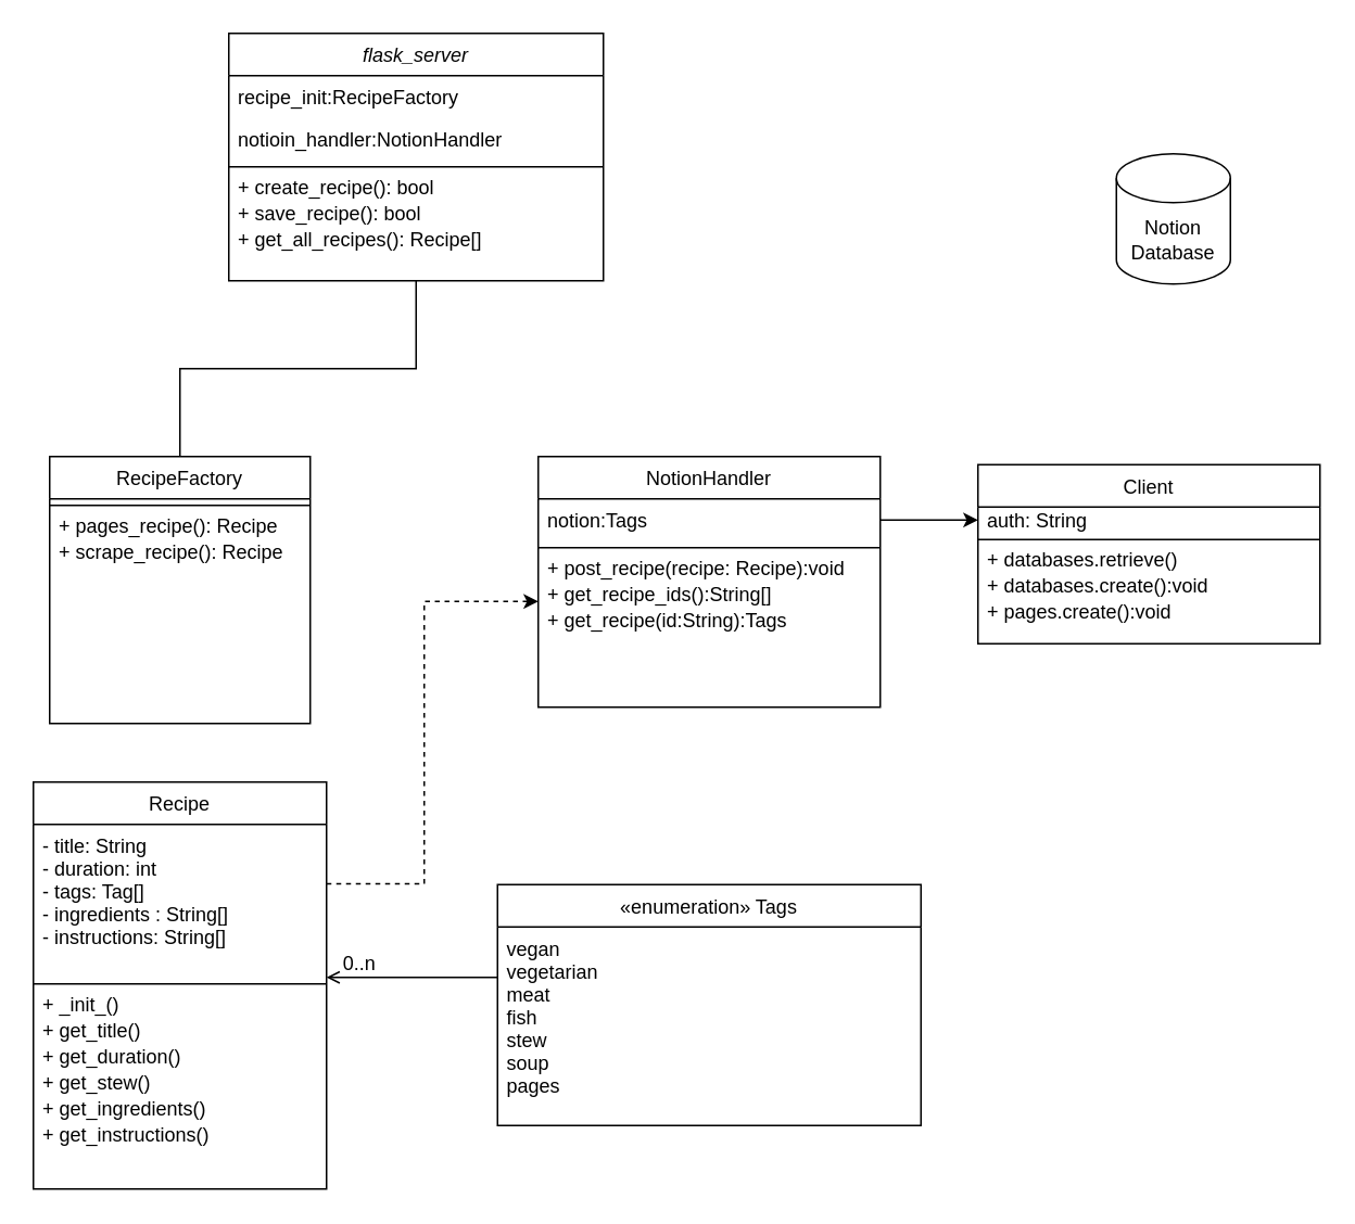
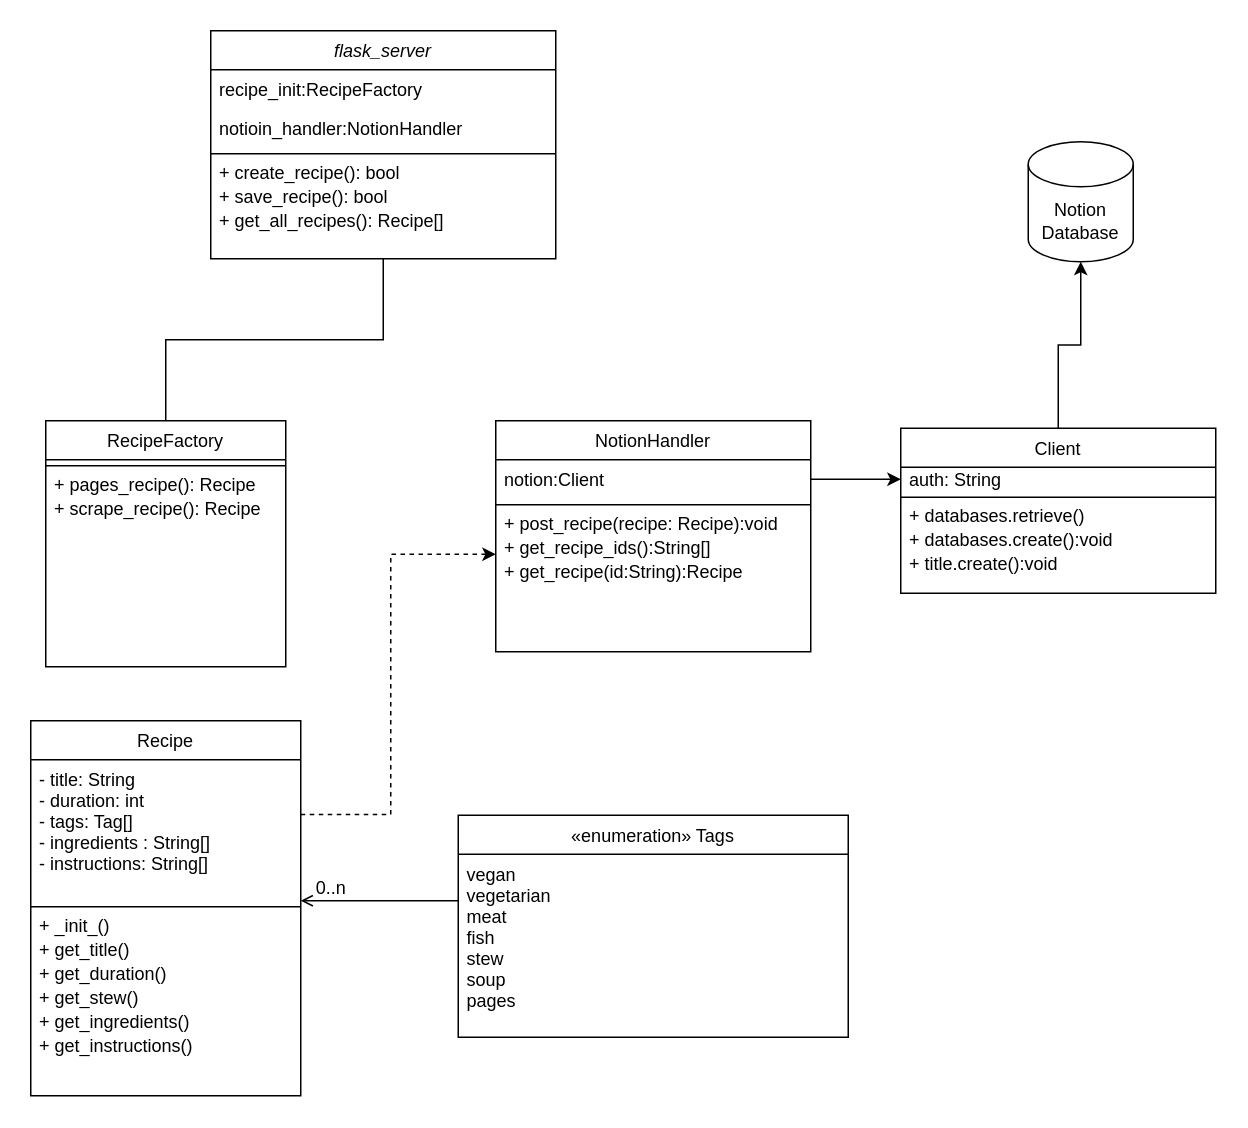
+ <mxCell id="41" style="edgeStyle=orthogonalEdgeStyle;rounded=0;orthogonalLoop=1;jettySize=auto;html=1;exitX=0.5;exitY=0;exitDx=0;exitDy=0;entryX=0.5;entryY=1;entryDx=0;entryDy=0;entryPerimeter=0;" edge="1" parent="1" source="35" target="33"><mxGeometry relative="1" as="geometry" /></mxCell>
- <mxCell id="15" value="notion:Tags" style="text;align=left;verticalAlign=top;spacingLeft=4;spacingRight=4;overflow=hidden;rotatable=0;points=[[0,0.5],[1,0.5]];portConstraint=eastwest;" vertex="1" parent="14"><mxGeometry y="26" width="210" height="26" as="geometry" /></mxCell>
+ <mxCell id="15" value="notion:Client" style="text;align=left;verticalAlign=top;spacingLeft=4;spacingRight=4;overflow=hidden;rotatable=0;points=[[0,0.5],[1,0.5]];portConstraint=eastwest;" vertex="1" parent="14"><mxGeometry y="26" width="210" height="26" as="geometry" /></mxCell>
- <mxCell id="40" value="+ pages.create():void" style="text;align=left;verticalAlign=middle;spacingLeft=4;spacingRight=4;overflow=hidden;rotatable=0;points=[[0,0.5],[1,0.5]];portConstraint=eastwest;spacing=2;" vertex="1" parent="35"><mxGeometry y="82" width="210" height="16" as="geometry" /></mxCell>
+ <mxCell id="40" value="+ title.create():void" style="text;align=left;verticalAlign=middle;spacingLeft=4;spacingRight=4;overflow=hidden;rotatable=0;points=[[0,0.5],[1,0.5]];portConstraint=eastwest;spacing=2;" vertex="1" parent="35"><mxGeometry y="82" width="210" height="16" as="geometry" /></mxCell>
- <mxCell id="19" value="+ get_recipe(id:String):Tags" style="text;align=left;verticalAlign=middle;spacingLeft=4;spacingRight=4;overflow=hidden;rotatable=0;points=[[0,0.5],[1,0.5]];portConstraint=eastwest;spacing=2;" vertex="1" parent="14"><mxGeometry y="92" width="210" height="16" as="geometry" /></mxCell>
+ <mxCell id="19" value="+ get_recipe(id:String):Recipe" style="text;align=left;verticalAlign=middle;spacingLeft=4;spacingRight=4;overflow=hidden;rotatable=0;points=[[0,0.5],[1,0.5]];portConstraint=eastwest;spacing=2;" vertex="1" parent="14"><mxGeometry y="92" width="210" height="16" as="geometry" /></mxCell>
